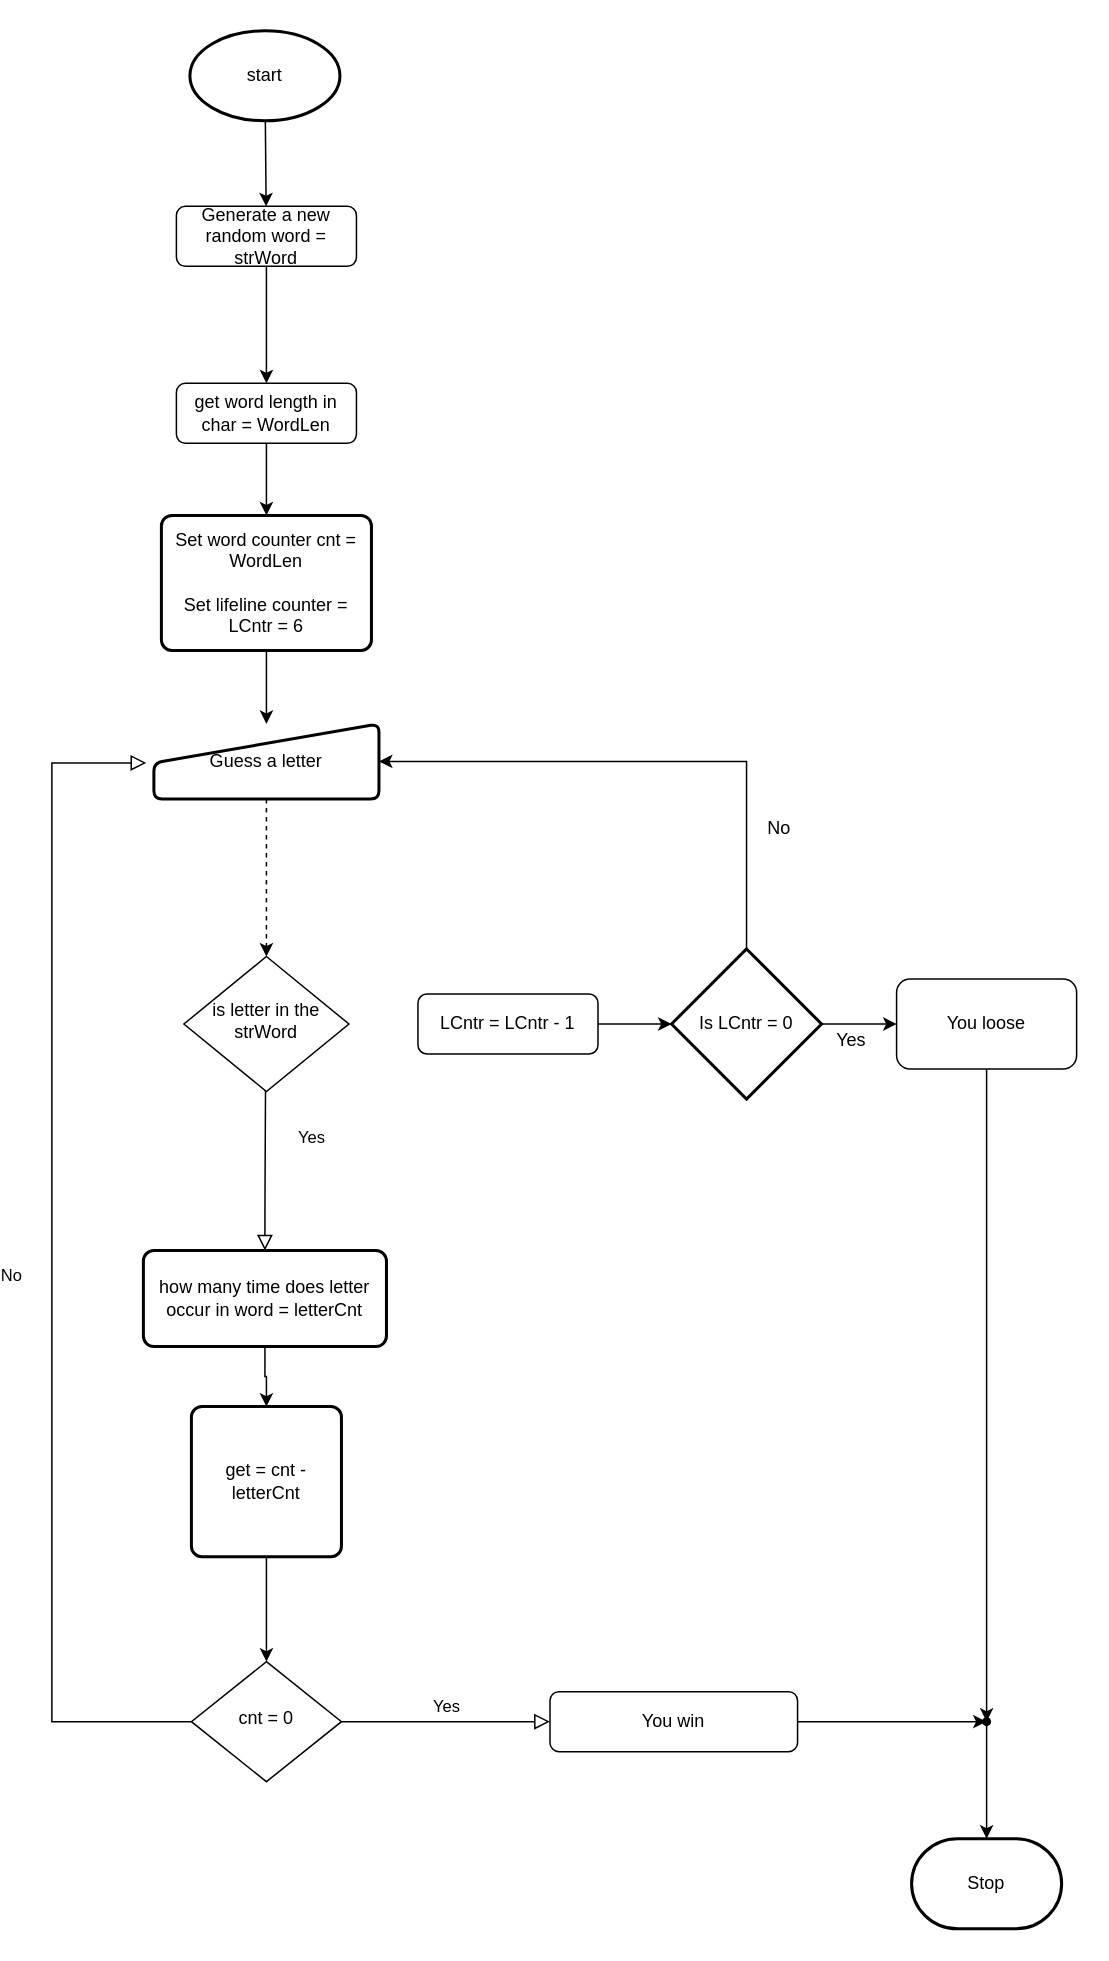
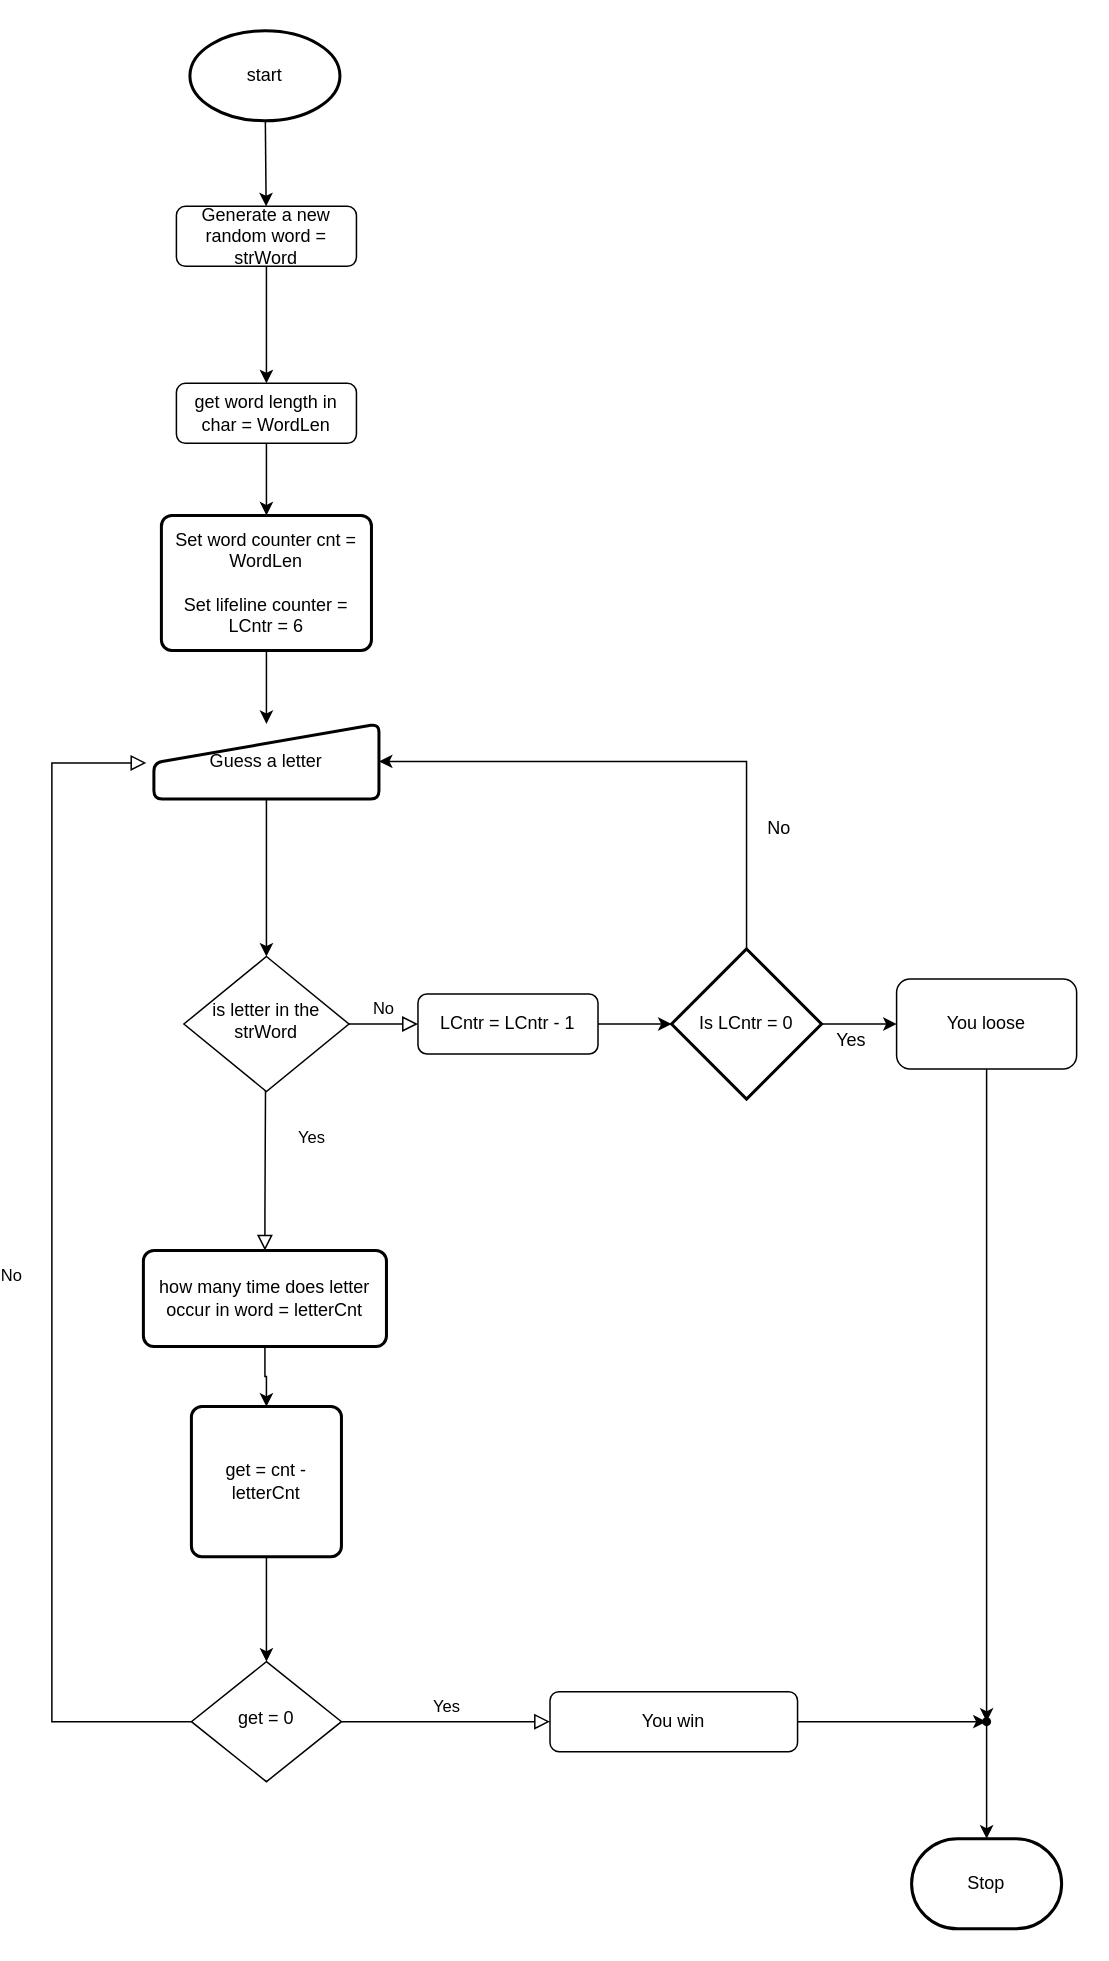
- <mxCell id="18" style="edgeStyle=orthogonalEdgeStyle;rounded=0;orthogonalLoop=1;jettySize=auto;html=1;exitX=0.5;exitY=1;exitDx=0;exitDy=0;entryX=0.5;entryY=0;entryDx=0;entryDy=0;dashed=1;" edge="1" parent="1" source="19" target="4"><mxGeometry relative="1" as="geometry" /></mxCell>
+ <mxCell id="18" style="edgeStyle=orthogonalEdgeStyle;rounded=0;orthogonalLoop=1;jettySize=auto;html=1;exitX=0.5;exitY=1;exitDx=0;exitDy=0;entryX=0.5;entryY=0;entryDx=0;entryDy=0;" edge="1" parent="1" source="19" target="4"><mxGeometry relative="1" as="geometry" /></mxCell>
+ <mxCell id="3" value="No" style="edgeStyle=orthogonalEdgeStyle;rounded=0;html=1;jettySize=auto;orthogonalLoop=1;fontSize=11;endArrow=block;endFill=0;endSize=8;strokeWidth=1;shadow=0;labelBackgroundColor=none;" parent="1" source="4" target="6" edge="1"><mxGeometry y="10" relative="1" as="geometry"><mxPoint as="offset" /></mxGeometry></mxCell>
- <mxCell id="9" value="cnt = 0" style="rhombus;whiteSpace=wrap;html=1;shadow=0;fontFamily=Helvetica;fontSize=12;align=center;strokeWidth=1;spacing=6;spacingTop=-4;" parent="1" vertex="1"><mxGeometry x="113" y="1107" width="100" height="80" as="geometry" /></mxCell>
+ <mxCell id="9" value="get = 0" style="rhombus;whiteSpace=wrap;html=1;shadow=0;fontFamily=Helvetica;fontSize=12;align=center;strokeWidth=1;spacing=6;spacingTop=-4;" parent="1" vertex="1"><mxGeometry x="113" y="1107" width="100" height="80" as="geometry" /></mxCell>
